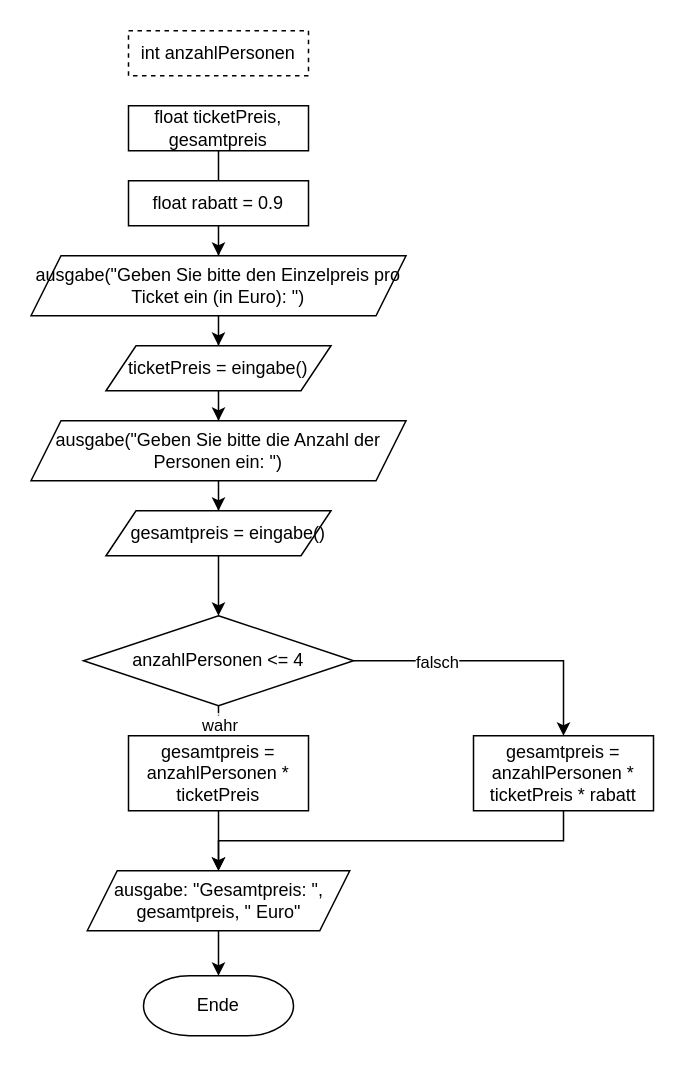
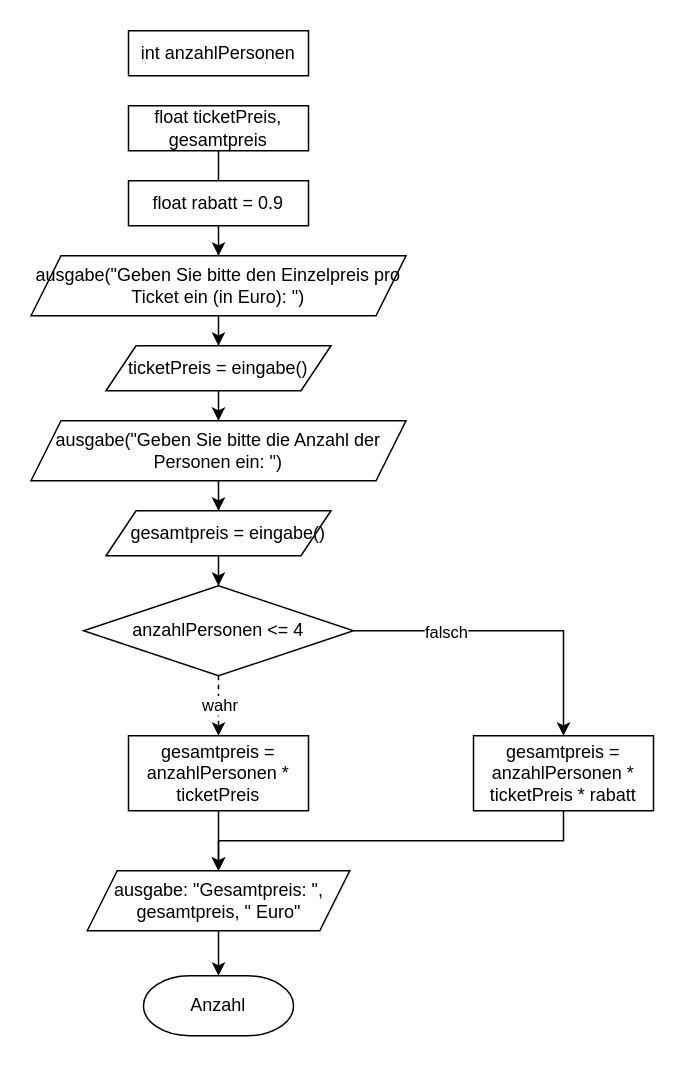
- <mxCell id="3" value="int anzahlPersonen" style="rounded=0;whiteSpace=wrap;html=1;dashed=1;" vertex="1" parent="1"><mxGeometry x="85" y="20" width="120" height="30" as="geometry" /></mxCell>
+ <mxCell id="3" value="int anzahlPersonen" style="rounded=0;whiteSpace=wrap;html=1;" vertex="1" parent="1"><mxGeometry x="85" y="20" width="120" height="30" as="geometry" /></mxCell>
- <mxCell id="20" value="anzahlPersonen &amp;lt;= 4" style="strokeWidth=1;html=1;shape=mxgraph.flowchart.decision;whiteSpace=wrap;" vertex="1" parent="1"><mxGeometry x="55" y="410" width="180" height="60" as="geometry" /></mxCell>
+ <mxCell id="20" value="anzahlPersonen &amp;lt;= 4" style="strokeWidth=1;html=1;shape=mxgraph.flowchart.decision;whiteSpace=wrap;" vertex="1" parent="1"><mxGeometry x="55" y="390" width="180" height="60" as="geometry" /></mxCell>
- <mxCell id="2" value="Ende" style="strokeWidth=1;html=1;shape=mxgraph.flowchart.terminator;whiteSpace=wrap;" vertex="1" parent="1"><mxGeometry x="95" y="650" width="100" height="40" as="geometry" /></mxCell>
+ <mxCell id="2" value="Anzahl" style="strokeWidth=1;html=1;shape=mxgraph.flowchart.terminator;whiteSpace=wrap;" vertex="1" parent="1"><mxGeometry x="95" y="650" width="100" height="40" as="geometry" /></mxCell>
